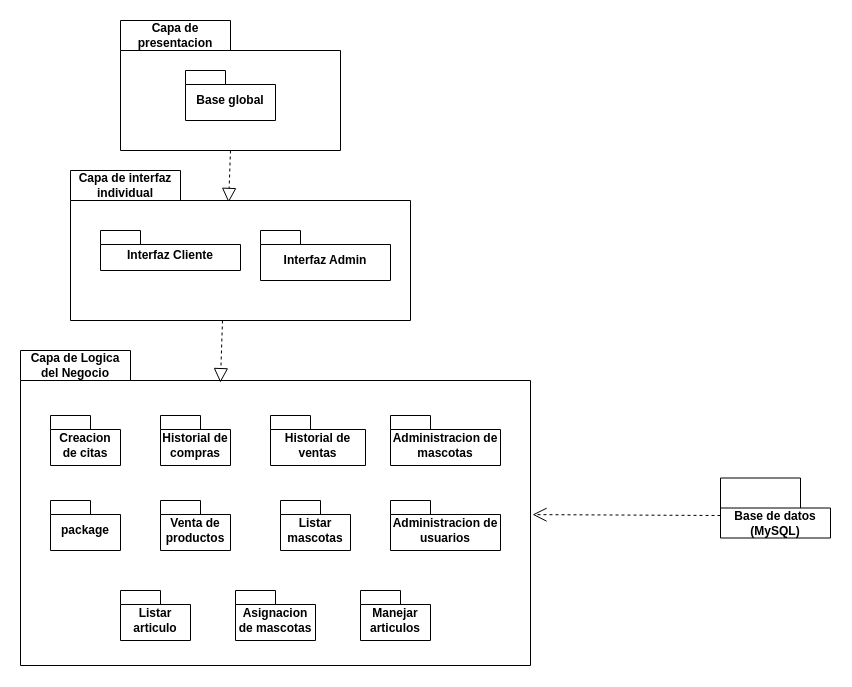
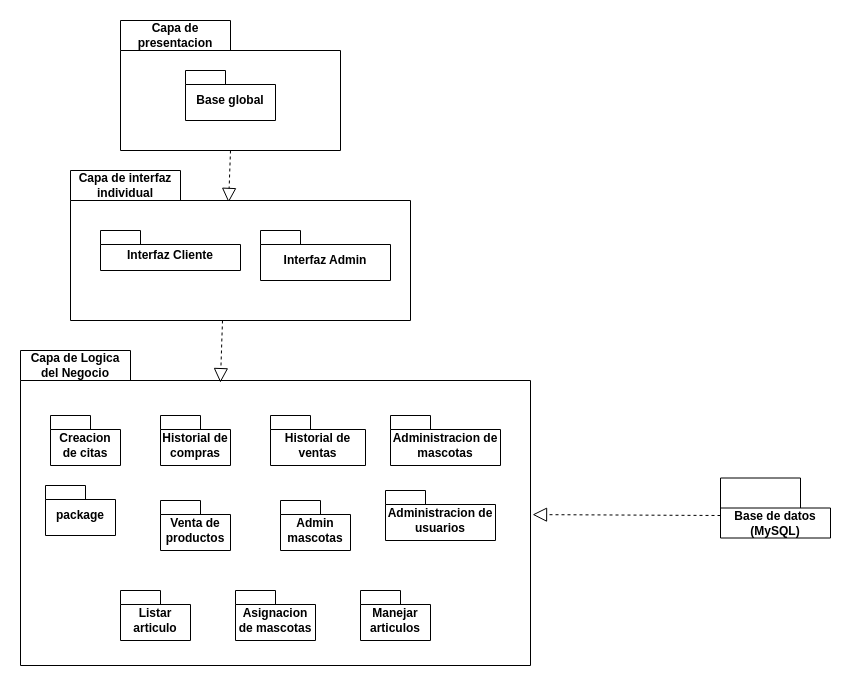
- <mxCell id="20" value="" style="endArrow=open;dashed=1;endFill=0;endSize=12;html=1;rounded=0;exitX=0;exitY=0;exitDx=0;exitDy=37.5;exitPerimeter=0;entryX=1.004;entryY=0.521;entryDx=0;entryDy=0;entryPerimeter=0;" edge="1" parent="1" source="2" target="3"><mxGeometry width="160" relative="1" as="geometry"><mxPoint x="630" y="270" as="sourcePoint" /><mxPoint x="790" y="270" as="targetPoint" /></mxGeometry></mxCell>
+ <mxCell id="20" value="" style="endArrow=block;dashed=1;endFill=0;endSize=12;html=1;rounded=0;exitX=0;exitY=0;exitDx=0;exitDy=37.5;exitPerimeter=0;entryX=1.004;entryY=0.521;entryDx=0;entryDy=0;entryPerimeter=0;" edge="1" parent="1" source="2" target="3"><mxGeometry width="160" relative="1" as="geometry"><mxPoint x="630" y="270" as="sourcePoint" /><mxPoint x="790" y="270" as="targetPoint" /></mxGeometry></mxCell>
- <mxCell id="9" value="package" style="shape=folder;fontStyle=1;spacingTop=10;tabWidth=40;tabHeight=14;tabPosition=left;html=1;whiteSpace=wrap;" vertex="1" parent="3"><mxGeometry x="30" y="150" width="70" height="50" as="geometry" /></mxCell>
+ <mxCell id="9" value="package" style="shape=folder;fontStyle=1;spacingTop=10;tabWidth=40;tabHeight=14;tabPosition=left;html=1;whiteSpace=wrap;" vertex="1" parent="3"><mxGeometry x="25" y="135" width="70" height="50" as="geometry" /></mxCell>
- <mxCell id="10" value="Administracion de usuarios" style="shape=folder;fontStyle=1;spacingTop=10;tabWidth=40;tabHeight=14;tabPosition=left;html=1;whiteSpace=wrap;" vertex="1" parent="3"><mxGeometry x="370" y="150" width="110" height="50" as="geometry" /></mxCell>
+ <mxCell id="10" value="Administracion de usuarios" style="shape=folder;fontStyle=1;spacingTop=10;tabWidth=40;tabHeight=14;tabPosition=left;html=1;whiteSpace=wrap;" vertex="1" parent="3"><mxGeometry x="365" y="140" width="110" height="50" as="geometry" /></mxCell>
- <mxCell id="12" value="Listar mascotas" style="shape=folder;fontStyle=1;spacingTop=10;tabWidth=40;tabHeight=14;tabPosition=left;html=1;whiteSpace=wrap;" vertex="1" parent="3"><mxGeometry x="260" y="150" width="70" height="50" as="geometry" /></mxCell>
+ <mxCell id="12" value="Admin mascotas" style="shape=folder;fontStyle=1;spacingTop=10;tabWidth=40;tabHeight=14;tabPosition=left;html=1;whiteSpace=wrap;" vertex="1" parent="3"><mxGeometry x="260" y="150" width="70" height="50" as="geometry" /></mxCell>
